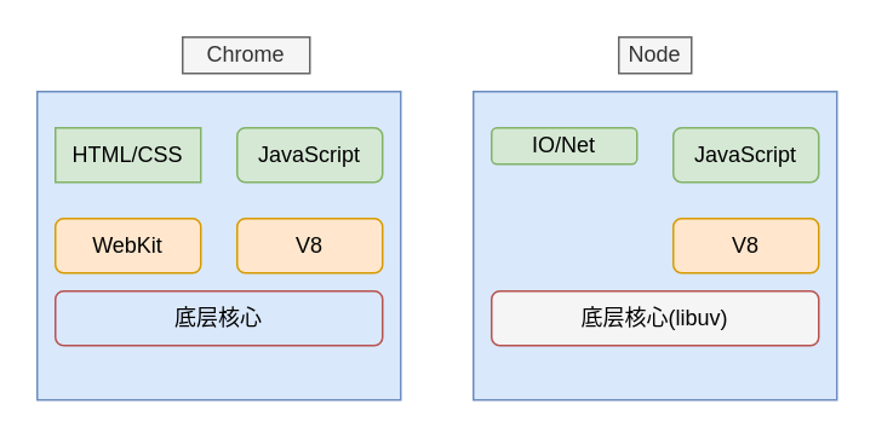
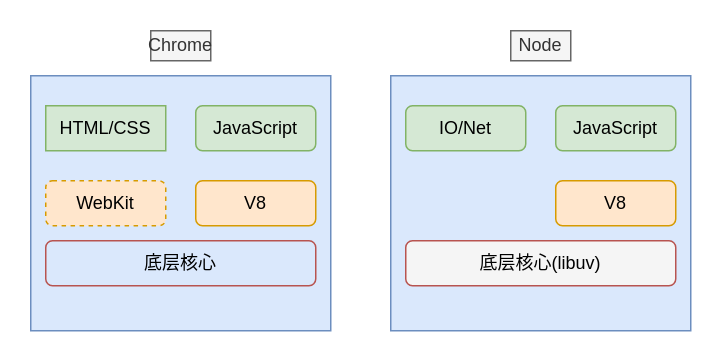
- <mxCell id="13" value="Chrome" style="text;html=1;strokeColor=#666666;fillColor=#f5f5f5;align=center;verticalAlign=middle;whiteSpace=wrap;rounded=0;fontColor=#333333;" vertex="1" parent="1"><mxGeometry x="100" y="20" width="70" height="20" as="geometry" /></mxCell>
+ <mxCell id="13" value="Chrome" style="text;html=1;strokeColor=#666666;fillColor=#f5f5f5;align=center;verticalAlign=middle;whiteSpace=wrap;rounded=0;fontColor=#333333;" vertex="1" parent="1"><mxGeometry x="100" y="20" width="40" height="20" as="geometry" /></mxCell>
- <mxCell id="9" value="IO/Net" style="rounded=1;whiteSpace=wrap;html=1;fillColor=#d5e8d4;strokeColor=#82b366;" vertex="1" parent="1"><mxGeometry x="270" y="70" width="80" height="20" as="geometry" /></mxCell>
+ <mxCell id="9" value="IO/Net" style="rounded=1;whiteSpace=wrap;html=1;fillColor=#d5e8d4;strokeColor=#82b366;" vertex="1" parent="1"><mxGeometry x="270" y="70" width="80" height="30" as="geometry" /></mxCell>
- <mxCell id="5" value="WebKit" style="rounded=1;whiteSpace=wrap;html=1;fillColor=#ffe6cc;strokeColor=#d79b00;" vertex="1" parent="1"><mxGeometry x="30" y="120" width="80" height="30" as="geometry" /></mxCell>
+ <mxCell id="5" value="WebKit" style="rounded=1;whiteSpace=wrap;html=1;fillColor=#ffe6cc;strokeColor=#d79b00;dashed=1;" vertex="1" parent="1"><mxGeometry x="30" y="120" width="80" height="30" as="geometry" /></mxCell>
